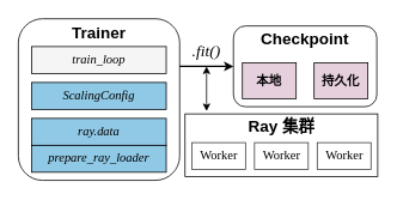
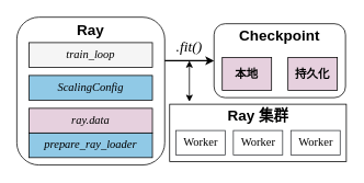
- <mxCell id="3" value="&lt;font style=&quot;font-size: 18px;&quot;&gt;&lt;b&gt;Trainer&lt;/b&gt;&lt;/font&gt;" style="text;html=1;strokeColor=none;fillColor=none;align=center;verticalAlign=middle;whiteSpace=wrap;rounded=0;" parent="1" vertex="1"><mxGeometry x="80" y="21" width="60" height="30" as="geometry" /></mxCell>
+ <mxCell id="3" value="&lt;font style=&quot;font-size: 18px;&quot;&gt;&lt;b&gt;Ray&lt;/b&gt;&lt;/font&gt;" style="text;html=1;strokeColor=none;fillColor=none;align=center;verticalAlign=middle;whiteSpace=wrap;rounded=0;" parent="1" vertex="1"><mxGeometry x="80" y="21" width="60" height="30" as="geometry" /></mxCell>
- <mxCell id="6" value="&lt;span style=&quot;font-size: 14px;&quot;&gt;&lt;font&gt;ray.data&lt;/font&gt;&lt;/span&gt;" style="rounded=0;whiteSpace=wrap;html=1;fillColor=#90C9E6;fontFamily=Garamond;fontStyle=2" parent="1" vertex="1"><mxGeometry x="35" y="131" width="150" height="30" as="geometry" /></mxCell>
+ <mxCell id="6" value="&lt;span style=&quot;font-size: 14px;&quot;&gt;&lt;font&gt;ray.data&lt;/font&gt;&lt;/span&gt;" style="rounded=0;whiteSpace=wrap;html=1;fillColor=#e6d0de;fontFamily=Garamond;fontStyle=2;" parent="1" vertex="1"><mxGeometry x="35" y="131" width="150" height="30" as="geometry" /></mxCell>
